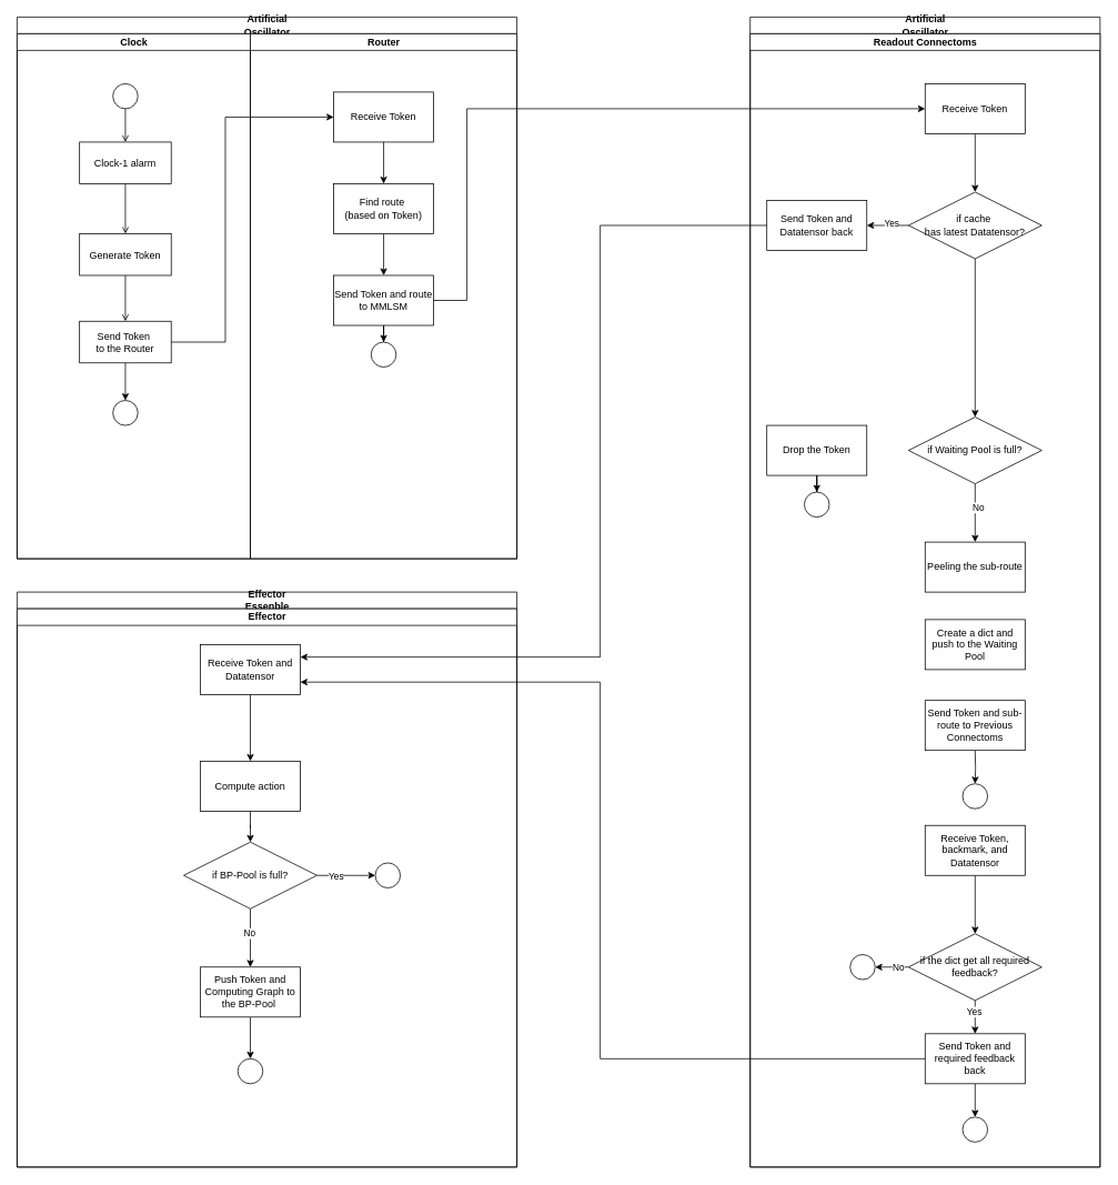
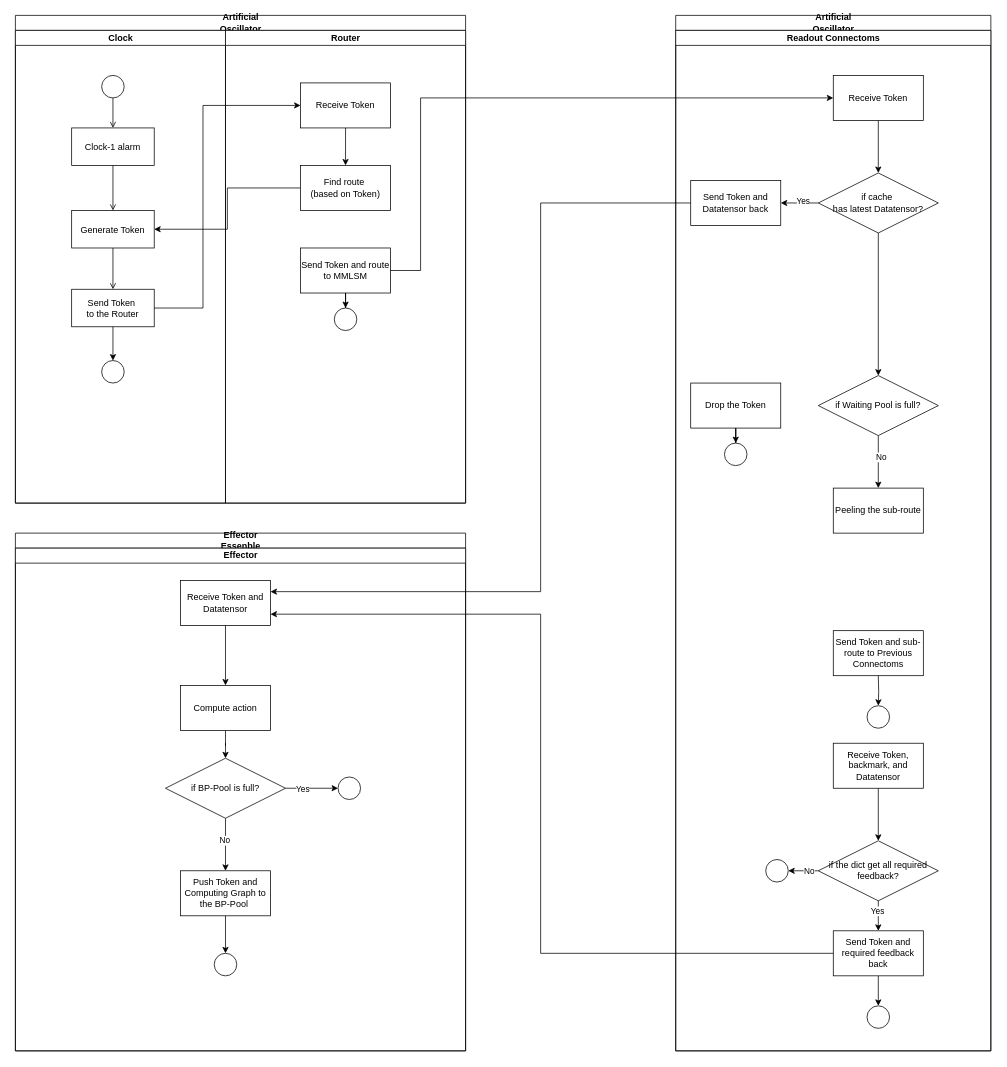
- <mxCell id="15" value="" style="edgeStyle=orthogonalEdgeStyle;rounded=0;orthogonalLoop=1;jettySize=auto;html=1;" edge="1" parent="14" source="16" target="18"><mxGeometry relative="1" as="geometry" /></mxCell>
+ <mxCell id="15" value="" style="edgeStyle=orthogonalEdgeStyle;rounded=0;orthogonalLoop=1;jettySize=auto;html=1;" edge="1" parent="14" source="16" target="5"><mxGeometry relative="1" as="geometry" /></mxCell>
- <mxCell id="39" value="Create a dict and push to the Waiting Pool" style="whiteSpace=wrap;html=1;" vertex="1" parent="23"><mxGeometry x="210" y="703" width="120" height="60" as="geometry" /></mxCell>
